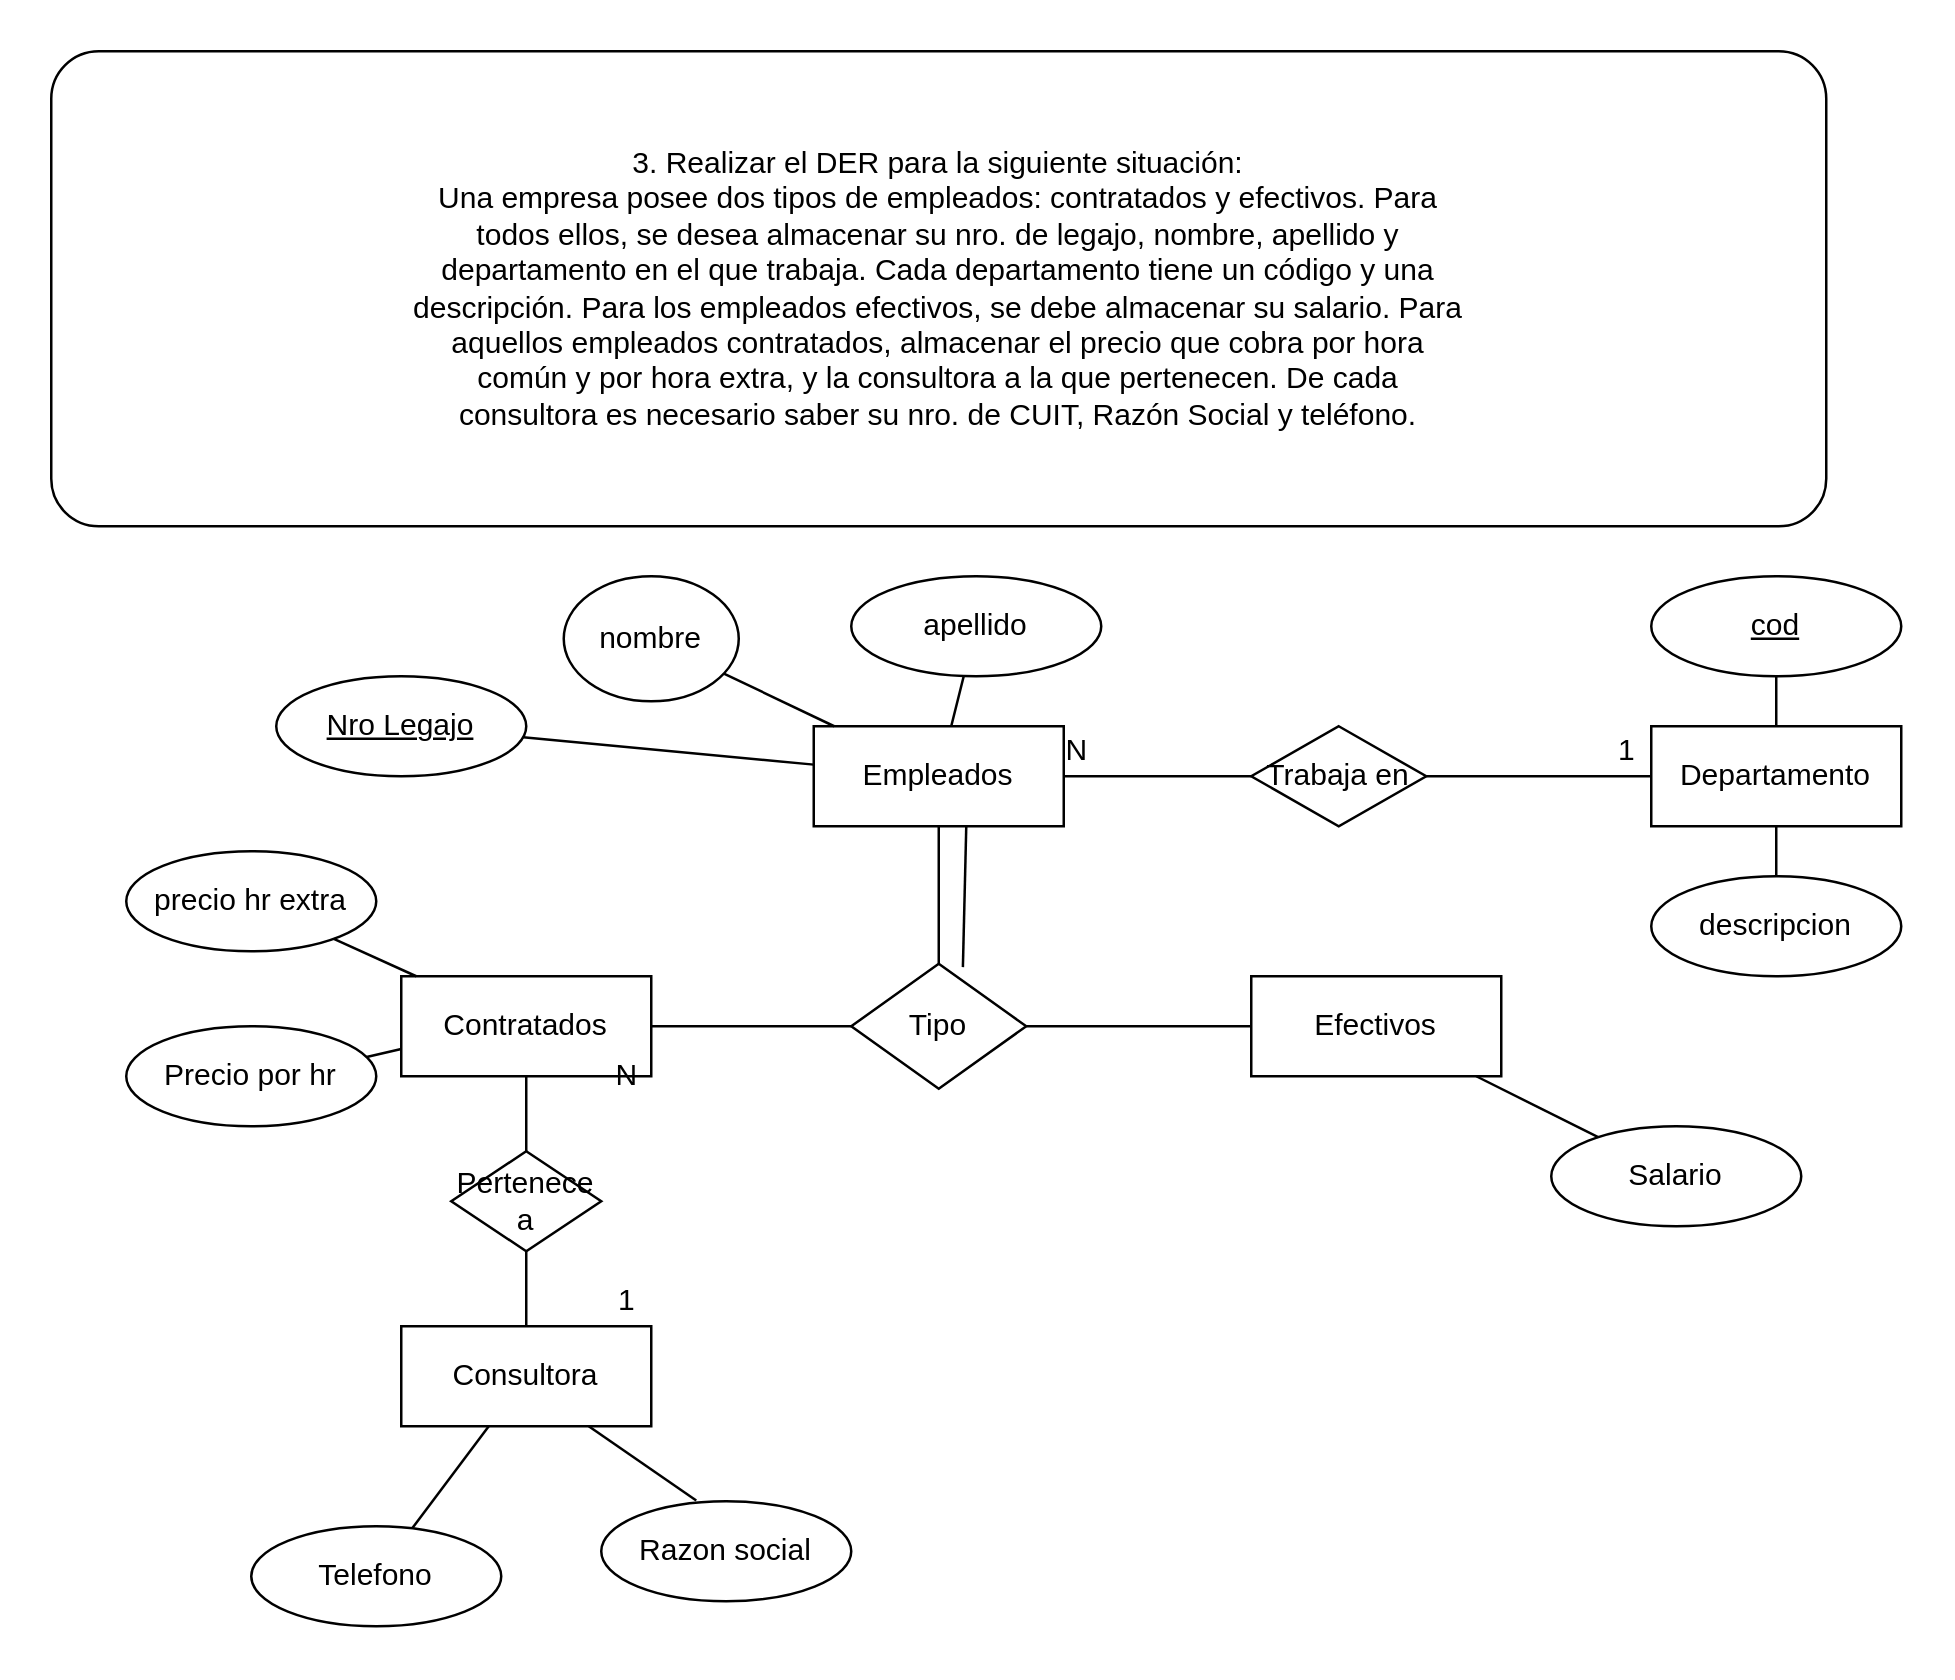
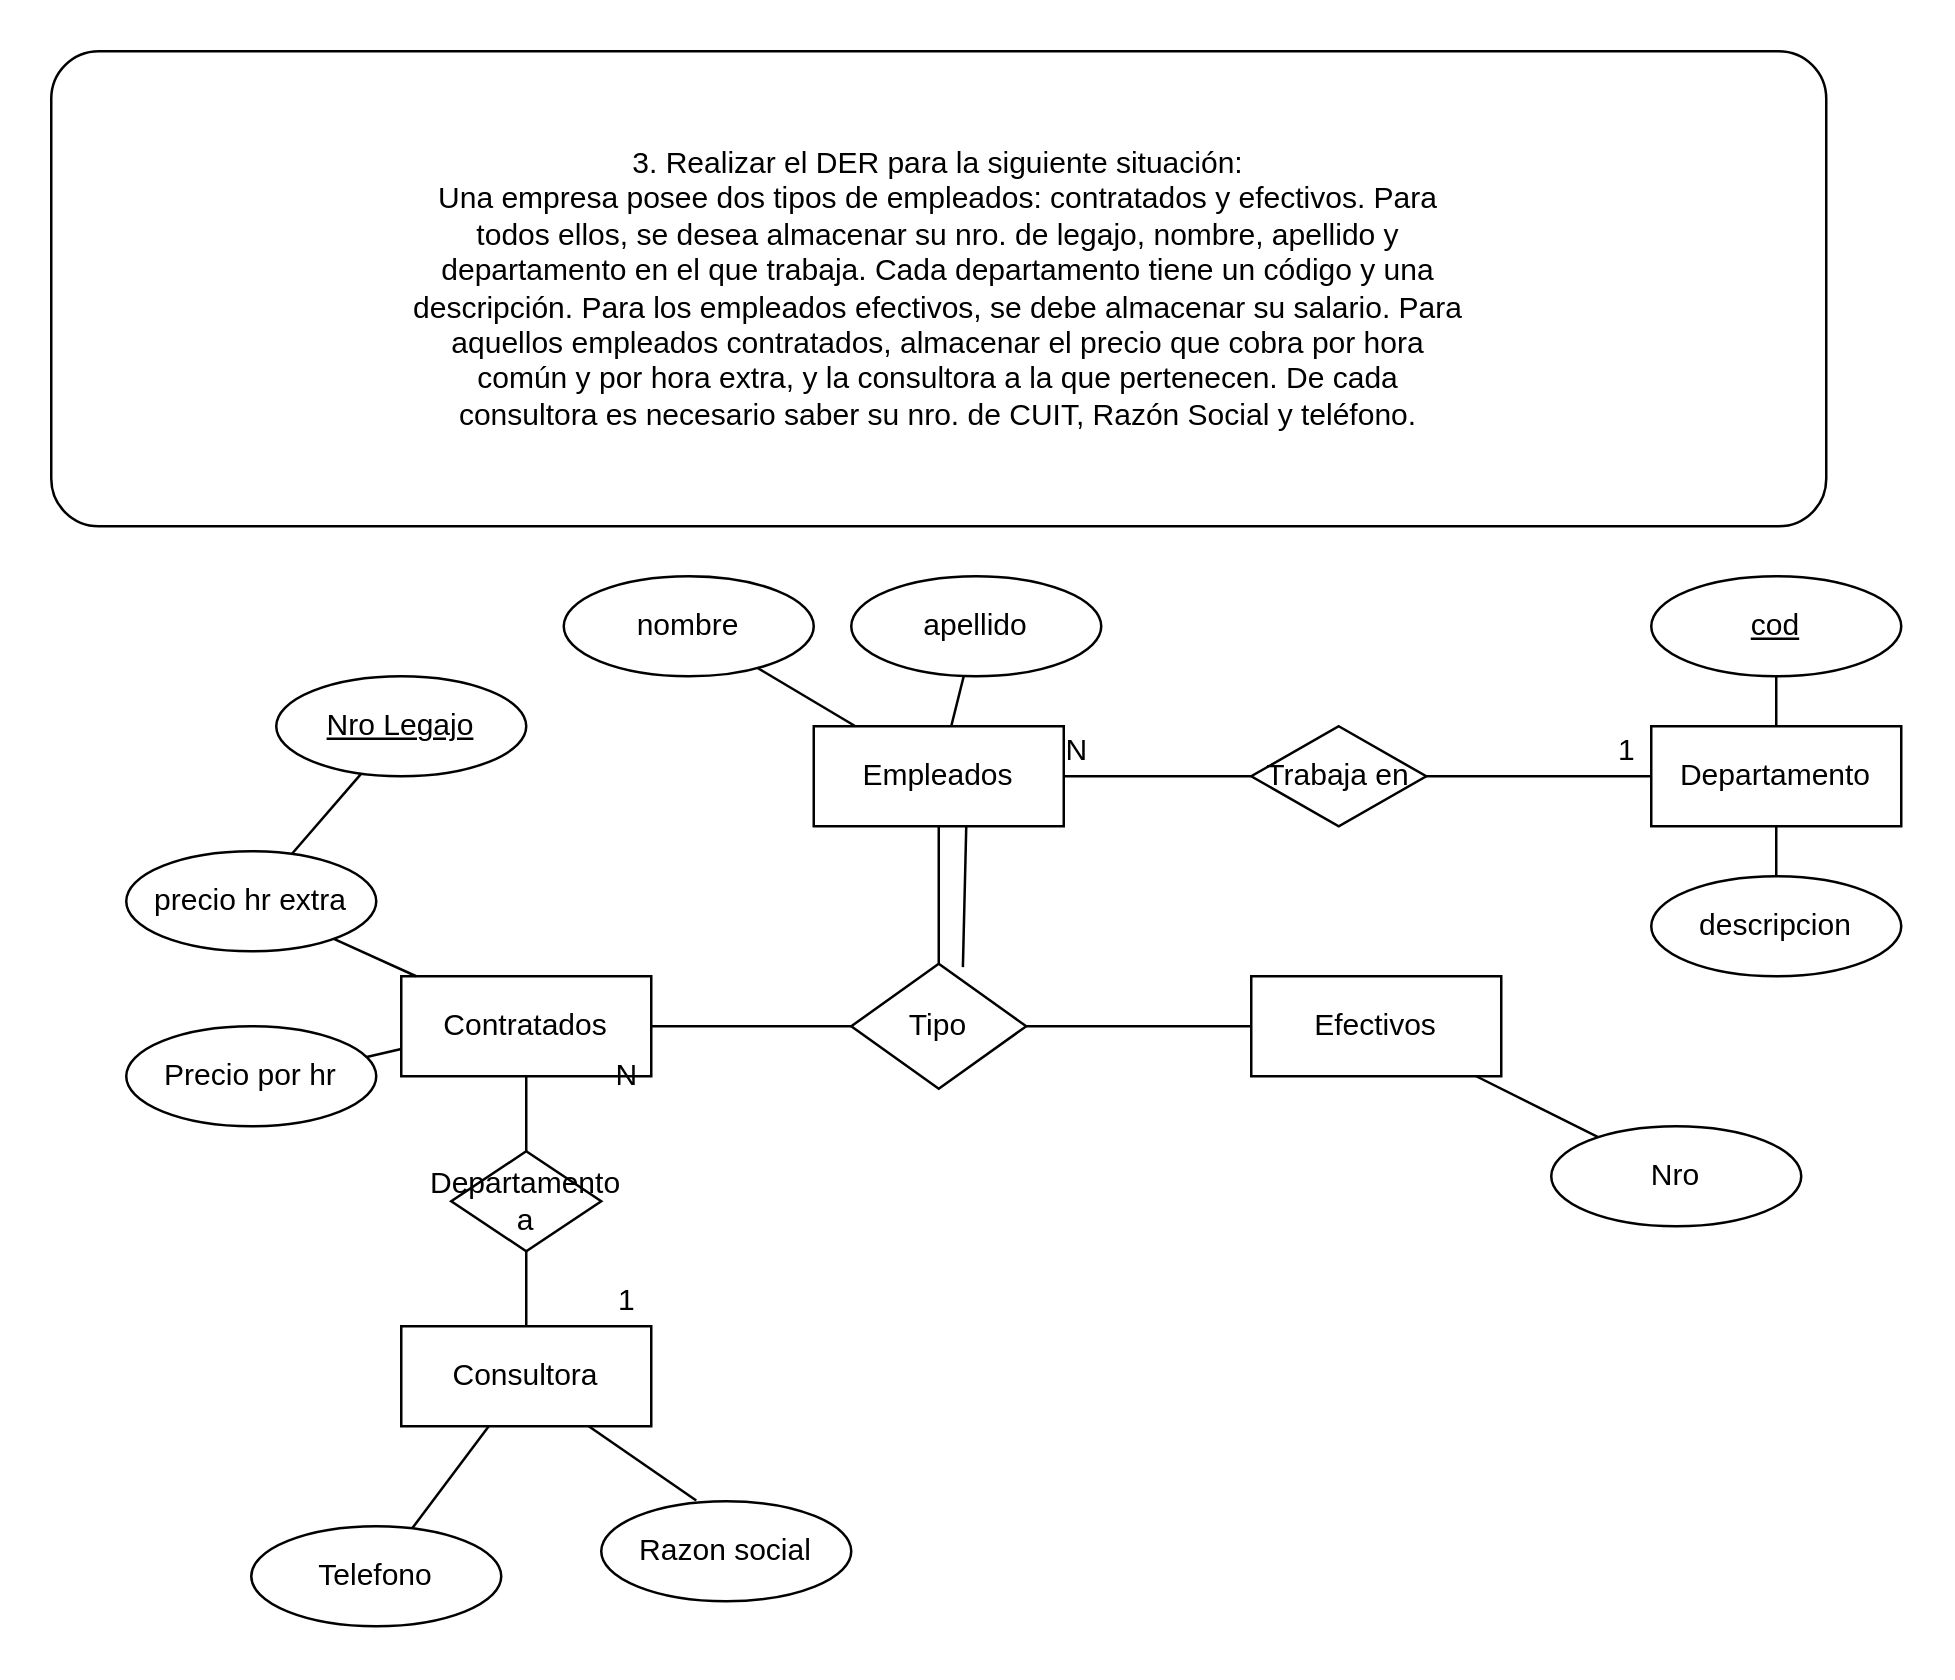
- <mxCell id="8" value="nombre" style="ellipse;whiteSpace=wrap;html=1;align=center;" vertex="1" parent="1"><mxGeometry x="225" y="230" width="70" height="50" as="geometry" /></mxCell>
+ <mxCell id="8" value="nombre" style="ellipse;whiteSpace=wrap;html=1;align=center;" vertex="1" parent="1"><mxGeometry x="225" y="230" width="100" height="40" as="geometry" /></mxCell>
- <mxCell id="17" value="" style="endArrow=none;html=1;rounded=0;" edge="1" parent="1" source="7" target="4"><mxGeometry relative="1" as="geometry"><mxPoint x="300" y="390" as="sourcePoint" /><mxPoint x="460" y="390" as="targetPoint" /></mxGeometry></mxCell>
+ <mxCell id="17" value="" style="endArrow=none;html=1;rounded=0;" edge="1" parent="1" source="7" target="14"><mxGeometry relative="1" as="geometry"><mxPoint x="300" y="390" as="sourcePoint" /><mxPoint x="460" y="390" as="targetPoint" /></mxGeometry></mxCell>
- <mxCell id="12" value="Salario" style="ellipse;whiteSpace=wrap;html=1;align=center;" vertex="1" parent="1"><mxGeometry x="620" y="450" width="100" height="40" as="geometry" /></mxCell>
+ <mxCell id="12" value="Nro" style="ellipse;whiteSpace=wrap;html=1;align=center;" vertex="1" parent="1"><mxGeometry x="620" y="450" width="100" height="40" as="geometry" /></mxCell>
- <mxCell id="42" value="Pertenece a" style="shape=rhombus;perimeter=rhombusPerimeter;whiteSpace=wrap;html=1;align=center;" vertex="1" parent="1"><mxGeometry x="180" y="460" width="60" height="40" as="geometry" /></mxCell>
+ <mxCell id="42" value="Departamento a" style="shape=rhombus;perimeter=rhombusPerimeter;whiteSpace=wrap;html=1;align=center;" vertex="1" parent="1"><mxGeometry x="180" y="460" width="60" height="40" as="geometry" /></mxCell>
